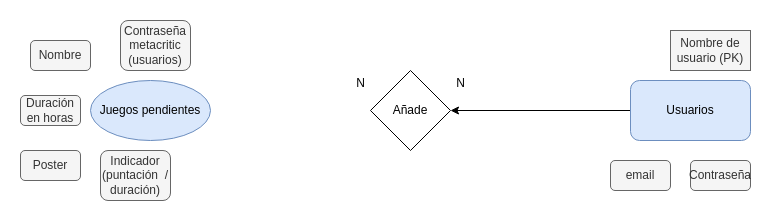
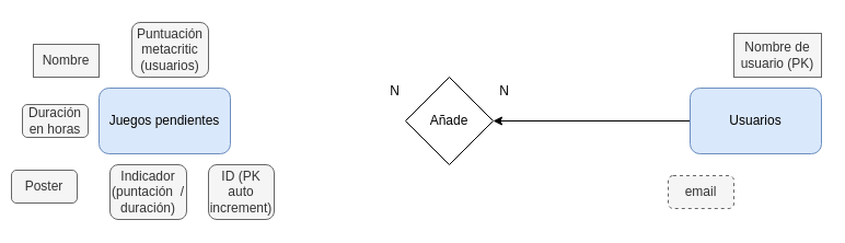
- <mxCell id="6" value="Contraseña metacritic (usuarios)" style="rounded=1;whiteSpace=wrap;html=1;fillColor=#f5f5f5;fontColor=#333333;strokeColor=#666666;" vertex="1" parent="1"><mxGeometry x="120" y="20" width="70" height="50" as="geometry" /></mxCell>
+ <mxCell id="6" value="Puntuación metacritic (usuarios)" style="rounded=1;whiteSpace=wrap;html=1;fillColor=#f5f5f5;fontColor=#333333;strokeColor=#666666;" vertex="1" parent="1"><mxGeometry x="120" y="20" width="70" height="50" as="geometry" /></mxCell>
- <mxCell id="7" value="Nombre" style="rounded=1;whiteSpace=wrap;html=1;fillColor=#f5f5f5;fontColor=#333333;strokeColor=#666666;" vertex="1" parent="1"><mxGeometry x="30" y="40" width="60" height="30" as="geometry" /></mxCell>
+ <mxCell id="7" value="Nombre" style="whiteSpace=wrap;html=1;fillColor=#f5f5f5;fontColor=#333333;strokeColor=#666666;rounded=0;" vertex="1" parent="1"><mxGeometry x="30" y="40" width="60" height="30" as="geometry" /></mxCell>
- <mxCell id="2" value="Juegos pendientes" style="ellipse;whiteSpace=wrap;html=1;fillColor=#dae8fc;strokeColor=#6c8ebf;" vertex="1" parent="1"><mxGeometry x="90" y="80" width="120" height="60" as="geometry" /></mxCell>
+ <mxCell id="2" value="Juegos pendientes" style="rounded=1;whiteSpace=wrap;html=1;fillColor=#dae8fc;strokeColor=#6c8ebf;" vertex="1" parent="1"><mxGeometry x="90" y="80" width="120" height="60" as="geometry" /></mxCell>
- <mxCell id="4" value="Poster" style="rounded=1;whiteSpace=wrap;html=1;fillColor=#f5f5f5;fontColor=#333333;strokeColor=#666666;" vertex="1" parent="1"><mxGeometry x="20" y="150" width="60" height="30" as="geometry" /></mxCell>
+ <mxCell id="4" value="Poster" style="rounded=1;whiteSpace=wrap;html=1;fillColor=#f5f5f5;fontColor=#333333;strokeColor=#666666;" vertex="1" parent="1"><mxGeometry x="10" y="155" width="60" height="30" as="geometry" /></mxCell>
+ <mxCell id="10" value="ID (PK auto increment)" style="rounded=1;whiteSpace=wrap;html=1;fillColor=#f5f5f5;fontColor=#333333;strokeColor=#666666;" vertex="1" parent="1"><mxGeometry x="190" y="150" width="60" height="50" as="geometry" /></mxCell>
- <mxCell id="13" value="email" style="rounded=1;whiteSpace=wrap;html=1;fillColor=#f5f5f5;fontColor=#333333;strokeColor=#666666;" vertex="1" parent="1"><mxGeometry x="610" y="160" width="60" height="30" as="geometry" /></mxCell>
+ <mxCell id="13" value="email" style="rounded=1;whiteSpace=wrap;html=1;fillColor=#f5f5f5;fontColor=#333333;strokeColor=#666666;dashed=1;" vertex="1" parent="1"><mxGeometry x="610" y="160" width="60" height="30" as="geometry" /></mxCell>
- <mxCell id="11" value="Contraseña" style="rounded=1;whiteSpace=wrap;html=1;fillColor=#f5f5f5;fontColor=#333333;strokeColor=#666666;" vertex="1" parent="1"><mxGeometry x="690" y="160" width="60" height="30" as="geometry" /></mxCell>
